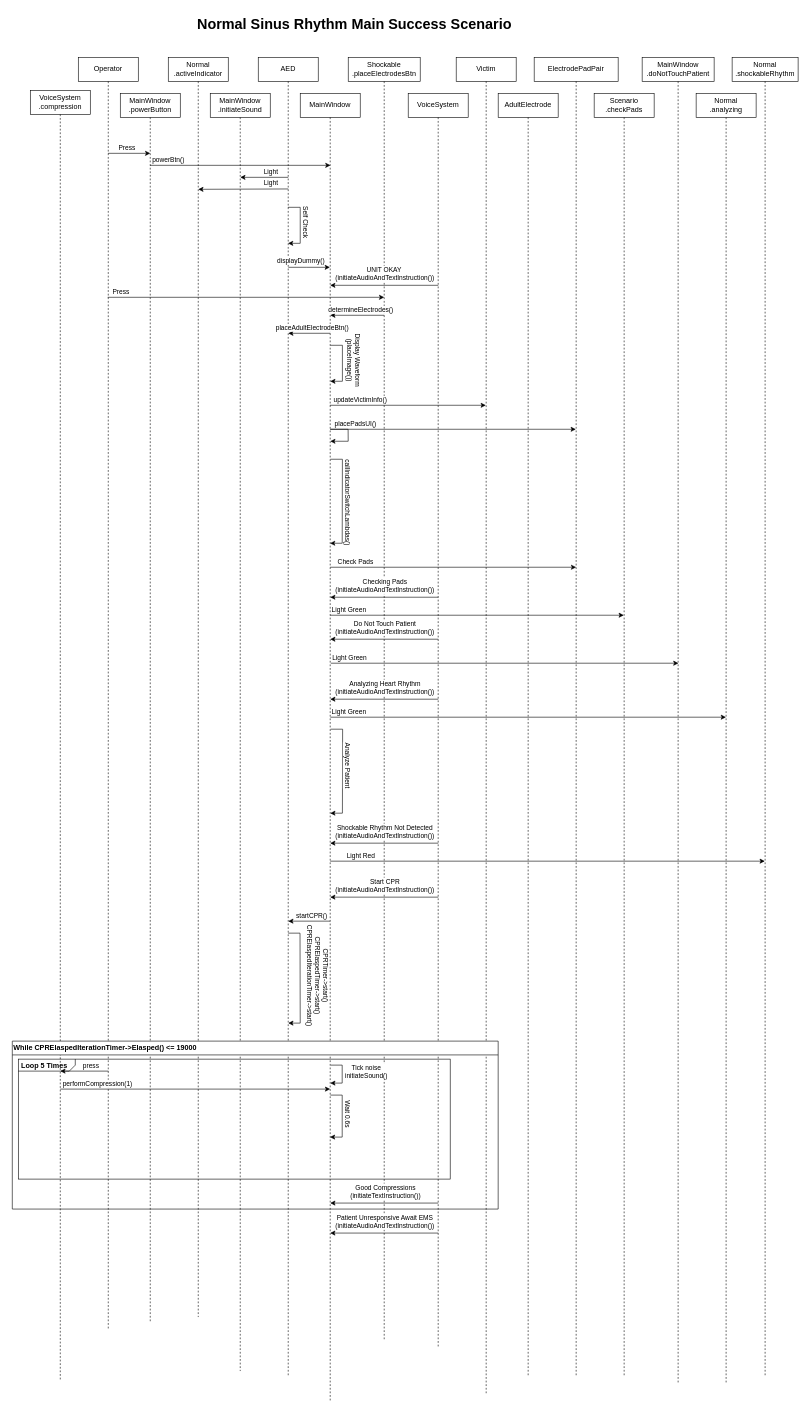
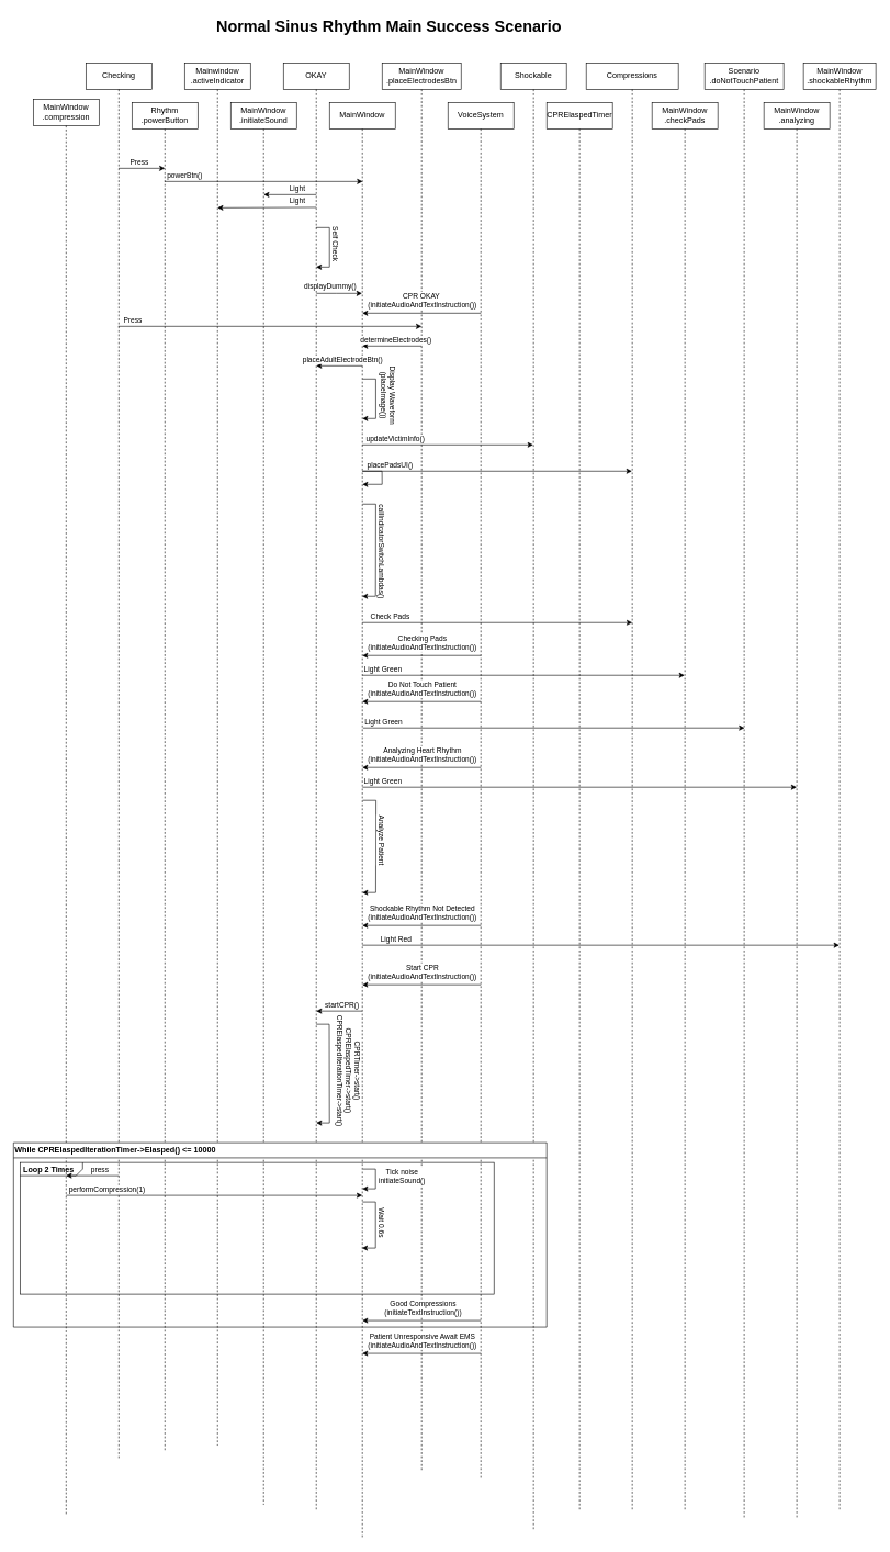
- <mxCell id="2" value="Operator" style="shape=umlLifeline;perimeter=lifelinePerimeter;whiteSpace=wrap;html=1;container=0;dropTarget=0;collapsible=0;recursiveResize=0;outlineConnect=0;portConstraint=eastwest;newEdgeStyle={&quot;edgeStyle&quot;:&quot;elbowEdgeStyle&quot;,&quot;elbow&quot;:&quot;vertical&quot;,&quot;curved&quot;:0,&quot;rounded&quot;:0};" vertex="1" parent="1"><mxGeometry x="130" y="95" width="100" height="2120" as="geometry" /></mxCell>
+ <mxCell id="2" value="Checking" style="shape=umlLifeline;perimeter=lifelinePerimeter;whiteSpace=wrap;html=1;container=0;dropTarget=0;collapsible=0;recursiveResize=0;outlineConnect=0;portConstraint=eastwest;newEdgeStyle={&quot;edgeStyle&quot;:&quot;elbowEdgeStyle&quot;,&quot;elbow&quot;:&quot;vertical&quot;,&quot;curved&quot;:0,&quot;rounded&quot;:0};" vertex="1" parent="1"><mxGeometry x="130" y="95" width="100" height="2120" as="geometry" /></mxCell>
- <mxCell id="14" value="&lt;div&gt;Normal&lt;/div&gt;&lt;div&gt;.activeIndicator&lt;br&gt;&lt;/div&gt;" style="shape=umlLifeline;perimeter=lifelinePerimeter;whiteSpace=wrap;html=1;container=0;dropTarget=0;collapsible=0;recursiveResize=0;outlineConnect=0;portConstraint=eastwest;newEdgeStyle={&quot;edgeStyle&quot;:&quot;elbowEdgeStyle&quot;,&quot;elbow&quot;:&quot;vertical&quot;,&quot;curved&quot;:0,&quot;rounded&quot;:0};" vertex="1" parent="1"><mxGeometry x="280" y="95" width="100" height="2100" as="geometry" /></mxCell>
+ <mxCell id="14" value="&lt;div&gt;Mainwindow&lt;/div&gt;&lt;div&gt;.activeIndicator&lt;br&gt;&lt;/div&gt;" style="shape=umlLifeline;perimeter=lifelinePerimeter;whiteSpace=wrap;html=1;container=0;dropTarget=0;collapsible=0;recursiveResize=0;outlineConnect=0;portConstraint=eastwest;newEdgeStyle={&quot;edgeStyle&quot;:&quot;elbowEdgeStyle&quot;,&quot;elbow&quot;:&quot;vertical&quot;,&quot;curved&quot;:0,&quot;rounded&quot;:0};" vertex="1" parent="1"><mxGeometry x="280" y="95" width="100" height="2100" as="geometry" /></mxCell>
- <mxCell id="4" value="&lt;div&gt;AED&lt;/div&gt;" style="shape=umlLifeline;perimeter=lifelinePerimeter;whiteSpace=wrap;html=1;container=0;dropTarget=0;collapsible=0;recursiveResize=0;outlineConnect=0;portConstraint=eastwest;newEdgeStyle={&quot;edgeStyle&quot;:&quot;elbowEdgeStyle&quot;,&quot;elbow&quot;:&quot;vertical&quot;,&quot;curved&quot;:0,&quot;rounded&quot;:0};" vertex="1" parent="1"><mxGeometry x="430" y="95" width="100" height="2200" as="geometry" /></mxCell>
+ <mxCell id="4" value="&lt;div&gt;OKAY&lt;/div&gt;" style="shape=umlLifeline;perimeter=lifelinePerimeter;whiteSpace=wrap;html=1;container=0;dropTarget=0;collapsible=0;recursiveResize=0;outlineConnect=0;portConstraint=eastwest;newEdgeStyle={&quot;edgeStyle&quot;:&quot;elbowEdgeStyle&quot;,&quot;elbow&quot;:&quot;vertical&quot;,&quot;curved&quot;:0,&quot;rounded&quot;:0};" vertex="1" parent="1"><mxGeometry x="430" y="95" width="100" height="2200" as="geometry" /></mxCell>
- <mxCell id="26" value="&lt;div&gt;Shockable&lt;/div&gt;&lt;div&gt;.placeElectrodesBtn&lt;br&gt;&lt;/div&gt;" style="shape=umlLifeline;perimeter=lifelinePerimeter;whiteSpace=wrap;html=1;container=0;dropTarget=0;collapsible=0;recursiveResize=0;outlineConnect=0;portConstraint=eastwest;newEdgeStyle={&quot;edgeStyle&quot;:&quot;elbowEdgeStyle&quot;,&quot;elbow&quot;:&quot;vertical&quot;,&quot;curved&quot;:0,&quot;rounded&quot;:0};" vertex="1" parent="1"><mxGeometry x="580" y="95" width="120" height="2140" as="geometry" /></mxCell>
+ <mxCell id="26" value="&lt;div&gt;MainWindow&lt;/div&gt;&lt;div&gt;.placeElectrodesBtn&lt;br&gt;&lt;/div&gt;" style="shape=umlLifeline;perimeter=lifelinePerimeter;whiteSpace=wrap;html=1;container=0;dropTarget=0;collapsible=0;recursiveResize=0;outlineConnect=0;portConstraint=eastwest;newEdgeStyle={&quot;edgeStyle&quot;:&quot;elbowEdgeStyle&quot;,&quot;elbow&quot;:&quot;vertical&quot;,&quot;curved&quot;:0,&quot;rounded&quot;:0};" vertex="1" parent="1"><mxGeometry x="580" y="95" width="120" height="2140" as="geometry" /></mxCell>
- <mxCell id="5" value="Victim" style="shape=umlLifeline;perimeter=lifelinePerimeter;whiteSpace=wrap;html=1;container=0;dropTarget=0;collapsible=0;recursiveResize=0;outlineConnect=0;portConstraint=eastwest;newEdgeStyle={&quot;edgeStyle&quot;:&quot;elbowEdgeStyle&quot;,&quot;elbow&quot;:&quot;vertical&quot;,&quot;curved&quot;:0,&quot;rounded&quot;:0};" vertex="1" parent="1"><mxGeometry x="760" y="95" width="100" height="2230" as="geometry" /></mxCell>
+ <mxCell id="5" value="Shockable" style="shape=umlLifeline;perimeter=lifelinePerimeter;whiteSpace=wrap;html=1;container=0;dropTarget=0;collapsible=0;recursiveResize=0;outlineConnect=0;portConstraint=eastwest;newEdgeStyle={&quot;edgeStyle&quot;:&quot;elbowEdgeStyle&quot;,&quot;elbow&quot;:&quot;vertical&quot;,&quot;curved&quot;:0,&quot;rounded&quot;:0};" vertex="1" parent="1"><mxGeometry x="760" y="95" width="100" height="2230" as="geometry" /></mxCell>
- <mxCell id="7" value="ElectrodePadPair" style="shape=umlLifeline;perimeter=lifelinePerimeter;whiteSpace=wrap;html=1;container=0;dropTarget=0;collapsible=0;recursiveResize=0;outlineConnect=0;portConstraint=eastwest;newEdgeStyle={&quot;edgeStyle&quot;:&quot;elbowEdgeStyle&quot;,&quot;elbow&quot;:&quot;vertical&quot;,&quot;curved&quot;:0,&quot;rounded&quot;:0};fontStyle=0" vertex="1" parent="1"><mxGeometry x="890" y="95" width="140" height="2200" as="geometry" /></mxCell>
+ <mxCell id="7" value="Compressions" style="shape=umlLifeline;perimeter=lifelinePerimeter;whiteSpace=wrap;html=1;container=0;dropTarget=0;collapsible=0;recursiveResize=0;outlineConnect=0;portConstraint=eastwest;newEdgeStyle={&quot;edgeStyle&quot;:&quot;elbowEdgeStyle&quot;,&quot;elbow&quot;:&quot;vertical&quot;,&quot;curved&quot;:0,&quot;rounded&quot;:0};fontStyle=0" vertex="1" parent="1"><mxGeometry x="890" y="95" width="140" height="2200" as="geometry" /></mxCell>
- <mxCell id="47" value="&lt;div&gt;MainWindow&lt;/div&gt;&lt;div&gt;.doNotTouchPatient&lt;/div&gt;" style="shape=umlLifeline;perimeter=lifelinePerimeter;whiteSpace=wrap;html=1;container=0;dropTarget=0;collapsible=0;recursiveResize=0;outlineConnect=0;portConstraint=eastwest;newEdgeStyle={&quot;edgeStyle&quot;:&quot;elbowEdgeStyle&quot;,&quot;elbow&quot;:&quot;vertical&quot;,&quot;curved&quot;:0,&quot;rounded&quot;:0};" vertex="1" parent="1"><mxGeometry x="1070" y="95" width="120" height="2210" as="geometry" /></mxCell>
+ <mxCell id="47" value="&lt;div&gt;Scenario&lt;/div&gt;&lt;div&gt;.doNotTouchPatient&lt;/div&gt;" style="shape=umlLifeline;perimeter=lifelinePerimeter;whiteSpace=wrap;html=1;container=0;dropTarget=0;collapsible=0;recursiveResize=0;outlineConnect=0;portConstraint=eastwest;newEdgeStyle={&quot;edgeStyle&quot;:&quot;elbowEdgeStyle&quot;,&quot;elbow&quot;:&quot;vertical&quot;,&quot;curved&quot;:0,&quot;rounded&quot;:0};" vertex="1" parent="1"><mxGeometry x="1070" y="95" width="120" height="2210" as="geometry" /></mxCell>
- <mxCell id="48" value="&lt;div&gt;Normal&lt;/div&gt;&lt;div&gt;.shockableRhythm&lt;br&gt;&lt;/div&gt;" style="shape=umlLifeline;perimeter=lifelinePerimeter;whiteSpace=wrap;html=1;container=0;dropTarget=0;collapsible=0;recursiveResize=0;outlineConnect=0;portConstraint=eastwest;newEdgeStyle={&quot;edgeStyle&quot;:&quot;elbowEdgeStyle&quot;,&quot;elbow&quot;:&quot;vertical&quot;,&quot;curved&quot;:0,&quot;rounded&quot;:0};fillColor=none;" vertex="1" parent="1"><mxGeometry x="1220" y="95" width="110" height="2200" as="geometry" /></mxCell>
+ <mxCell id="48" value="&lt;div&gt;MainWindow&lt;/div&gt;&lt;div&gt;.shockableRhythm&lt;br&gt;&lt;/div&gt;" style="shape=umlLifeline;perimeter=lifelinePerimeter;whiteSpace=wrap;html=1;container=0;dropTarget=0;collapsible=0;recursiveResize=0;outlineConnect=0;portConstraint=eastwest;newEdgeStyle={&quot;edgeStyle&quot;:&quot;elbowEdgeStyle&quot;,&quot;elbow&quot;:&quot;vertical&quot;,&quot;curved&quot;:0,&quot;rounded&quot;:0};fillColor=none;" vertex="1" parent="1"><mxGeometry x="1220" y="95" width="110" height="2200" as="geometry" /></mxCell>
- <mxCell id="67" value="&lt;div&gt;VoiceSystem&lt;/div&gt;&lt;div&gt;.compression&lt;br&gt;&lt;/div&gt;" style="shape=umlLifeline;perimeter=lifelinePerimeter;whiteSpace=wrap;html=1;container=0;dropTarget=0;collapsible=0;recursiveResize=0;outlineConnect=0;portConstraint=eastwest;newEdgeStyle={&quot;edgeStyle&quot;:&quot;elbowEdgeStyle&quot;,&quot;elbow&quot;:&quot;vertical&quot;,&quot;curved&quot;:0,&quot;rounded&quot;:0};fillColor=none;" vertex="1" parent="1"><mxGeometry x="50" y="150" width="100" height="2150" as="geometry" /></mxCell>
+ <mxCell id="67" value="&lt;div&gt;MainWindow&lt;/div&gt;&lt;div&gt;.compression&lt;br&gt;&lt;/div&gt;" style="shape=umlLifeline;perimeter=lifelinePerimeter;whiteSpace=wrap;html=1;container=0;dropTarget=0;collapsible=0;recursiveResize=0;outlineConnect=0;portConstraint=eastwest;newEdgeStyle={&quot;edgeStyle&quot;:&quot;elbowEdgeStyle&quot;,&quot;elbow&quot;:&quot;vertical&quot;,&quot;curved&quot;:0,&quot;rounded&quot;:0};fillColor=none;" vertex="1" parent="1"><mxGeometry x="50" y="150" width="100" height="2150" as="geometry" /></mxCell>
- <mxCell id="11" value="&lt;div&gt;MainWindow&lt;/div&gt;&lt;div&gt;.powerButton&lt;/div&gt;" style="shape=umlLifeline;perimeter=lifelinePerimeter;whiteSpace=wrap;html=1;container=0;dropTarget=0;collapsible=0;recursiveResize=0;outlineConnect=0;portConstraint=eastwest;newEdgeStyle={&quot;edgeStyle&quot;:&quot;elbowEdgeStyle&quot;,&quot;elbow&quot;:&quot;vertical&quot;,&quot;curved&quot;:0,&quot;rounded&quot;:0};" vertex="1" parent="1"><mxGeometry x="200" y="155" width="100" height="2050" as="geometry" /></mxCell>
+ <mxCell id="11" value="&lt;div&gt;Rhythm&lt;/div&gt;&lt;div&gt;.powerButton&lt;/div&gt;" style="shape=umlLifeline;perimeter=lifelinePerimeter;whiteSpace=wrap;html=1;container=0;dropTarget=0;collapsible=0;recursiveResize=0;outlineConnect=0;portConstraint=eastwest;newEdgeStyle={&quot;edgeStyle&quot;:&quot;elbowEdgeStyle&quot;,&quot;elbow&quot;:&quot;vertical&quot;,&quot;curved&quot;:0,&quot;rounded&quot;:0};" vertex="1" parent="1"><mxGeometry x="200" y="155" width="100" height="2050" as="geometry" /></mxCell>
- <mxCell id="25" value="AdultElectrode" style="shape=umlLifeline;perimeter=lifelinePerimeter;whiteSpace=wrap;html=1;container=0;dropTarget=0;collapsible=0;recursiveResize=0;outlineConnect=0;portConstraint=eastwest;newEdgeStyle={&quot;edgeStyle&quot;:&quot;elbowEdgeStyle&quot;,&quot;elbow&quot;:&quot;vertical&quot;,&quot;curved&quot;:0,&quot;rounded&quot;:0};" vertex="1" parent="1"><mxGeometry x="830" y="155" width="100" height="2140" as="geometry" /></mxCell>
+ <mxCell id="25" value="CPRElaspedTimer" style="shape=umlLifeline;perimeter=lifelinePerimeter;whiteSpace=wrap;html=1;container=0;dropTarget=0;collapsible=0;recursiveResize=0;outlineConnect=0;portConstraint=eastwest;newEdgeStyle={&quot;edgeStyle&quot;:&quot;elbowEdgeStyle&quot;,&quot;elbow&quot;:&quot;vertical&quot;,&quot;curved&quot;:0,&quot;rounded&quot;:0};" vertex="1" parent="1"><mxGeometry x="830" y="155" width="100" height="2140" as="geometry" /></mxCell>
- <mxCell id="3" value="&lt;div&gt;Scenario&lt;/div&gt;&lt;div&gt;.checkPads&lt;br&gt;&lt;/div&gt;" style="shape=umlLifeline;perimeter=lifelinePerimeter;whiteSpace=wrap;html=1;container=0;dropTarget=0;collapsible=0;recursiveResize=0;outlineConnect=0;portConstraint=eastwest;newEdgeStyle={&quot;edgeStyle&quot;:&quot;elbowEdgeStyle&quot;,&quot;elbow&quot;:&quot;vertical&quot;,&quot;curved&quot;:0,&quot;rounded&quot;:0};" vertex="1" parent="1"><mxGeometry x="990" y="155" width="100" height="2140" as="geometry" /></mxCell>
+ <mxCell id="3" value="&lt;div&gt;MainWindow&lt;/div&gt;&lt;div&gt;.checkPads&lt;br&gt;&lt;/div&gt;" style="shape=umlLifeline;perimeter=lifelinePerimeter;whiteSpace=wrap;html=1;container=0;dropTarget=0;collapsible=0;recursiveResize=0;outlineConnect=0;portConstraint=eastwest;newEdgeStyle={&quot;edgeStyle&quot;:&quot;elbowEdgeStyle&quot;,&quot;elbow&quot;:&quot;vertical&quot;,&quot;curved&quot;:0,&quot;rounded&quot;:0};" vertex="1" parent="1"><mxGeometry x="990" y="155" width="100" height="2140" as="geometry" /></mxCell>
- <mxCell id="8" value="&lt;div&gt;Normal&lt;/div&gt;&lt;div&gt;.analyzing&lt;br&gt;&lt;/div&gt;" style="shape=umlLifeline;perimeter=lifelinePerimeter;whiteSpace=wrap;html=1;container=0;dropTarget=0;collapsible=0;recursiveResize=0;outlineConnect=0;portConstraint=eastwest;newEdgeStyle={&quot;edgeStyle&quot;:&quot;elbowEdgeStyle&quot;,&quot;elbow&quot;:&quot;vertical&quot;,&quot;curved&quot;:0,&quot;rounded&quot;:0};fillColor=none;" vertex="1" parent="1"><mxGeometry x="1160" y="155" width="100" height="2150" as="geometry" /></mxCell>
+ <mxCell id="8" value="&lt;div&gt;MainWindow&lt;/div&gt;&lt;div&gt;.analyzing&lt;br&gt;&lt;/div&gt;" style="shape=umlLifeline;perimeter=lifelinePerimeter;whiteSpace=wrap;html=1;container=0;dropTarget=0;collapsible=0;recursiveResize=0;outlineConnect=0;portConstraint=eastwest;newEdgeStyle={&quot;edgeStyle&quot;:&quot;elbowEdgeStyle&quot;,&quot;elbow&quot;:&quot;vertical&quot;,&quot;curved&quot;:0,&quot;rounded&quot;:0};fillColor=none;" vertex="1" parent="1"><mxGeometry x="1160" y="155" width="100" height="2150" as="geometry" /></mxCell>
- <mxCell id="27" value="&lt;div&gt;UNIT OKAY&amp;nbsp;&lt;/div&gt;&lt;div&gt;(initiateAudioAndTextInstruction())&lt;/div&gt;" style="edgeLabel;html=1;align=center;verticalAlign=middle;resizable=0;points=[];" connectable="0" vertex="1" parent="1"><mxGeometry x="640.003" y="455" as="geometry" /></mxCell>
+ <mxCell id="27" value="&lt;div&gt;CPR OKAY&amp;nbsp;&lt;/div&gt;&lt;div&gt;(initiateAudioAndTextInstruction())&lt;/div&gt;" style="edgeLabel;html=1;align=center;verticalAlign=middle;resizable=0;points=[];" connectable="0" vertex="1" parent="1"><mxGeometry x="640.003" y="455" as="geometry" /></mxCell>
- <mxCell id="82" value="&lt;div align=&quot;left&quot;&gt;While CPRElaspedIterationTimer-&amp;gt;Elasped() &amp;lt;= 19000&lt;/div&gt;" style="swimlane;whiteSpace=wrap;html=1;align=left;" vertex="1" parent="1"><mxGeometry x="20" y="1735" width="810" height="280" as="geometry" /></mxCell>
+ <mxCell id="82" value="&lt;div align=&quot;left&quot;&gt;While CPRElaspedIterationTimer-&amp;gt;Elasped() &amp;lt;= 10000&lt;/div&gt;" style="swimlane;whiteSpace=wrap;html=1;align=left;" vertex="1" parent="1"><mxGeometry x="20" y="1735" width="810" height="280" as="geometry" /></mxCell>
- <mxCell id="83" value="&lt;p style=&quot;margin:0px;margin-top:4px;margin-left:5px;text-align:left;&quot;&gt;&lt;b&gt;Loop 5 Times&lt;br&gt;&lt;/b&gt;&lt;/p&gt;" style="html=1;shape=mxgraph.sysml.package;overflow=fill;labelX=95;align=left;spacingLeft=5;verticalAlign=top;spacingTop=-3;fillColor=none;" vertex="1" parent="82"><mxGeometry x="10" y="30" width="720" height="200" as="geometry" /></mxCell>
+ <mxCell id="83" value="&lt;p style=&quot;margin:0px;margin-top:4px;margin-left:5px;text-align:left;&quot;&gt;&lt;b&gt;Loop 2 Times&lt;br&gt;&lt;/b&gt;&lt;/p&gt;" style="html=1;shape=mxgraph.sysml.package;overflow=fill;labelX=95;align=left;spacingLeft=5;verticalAlign=top;spacingTop=-3;fillColor=none;" vertex="1" parent="82"><mxGeometry x="10" y="30" width="720" height="200" as="geometry" /></mxCell>
